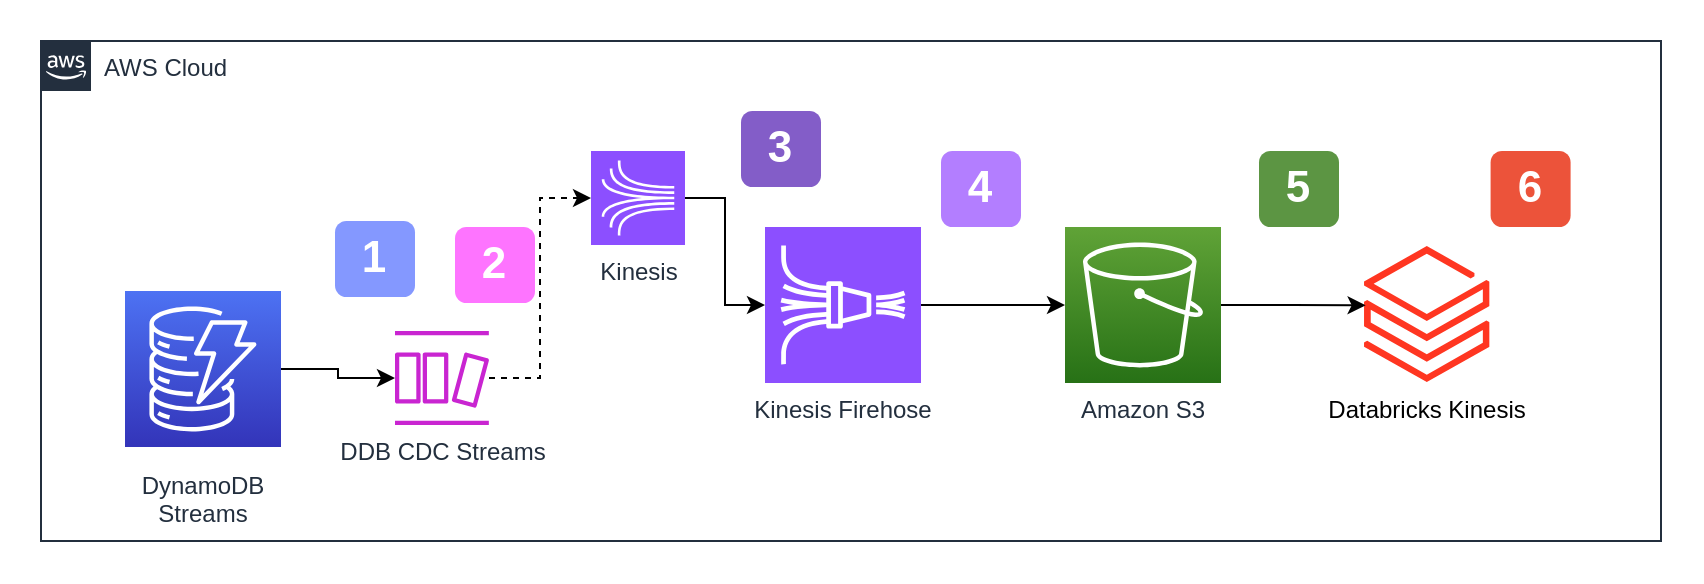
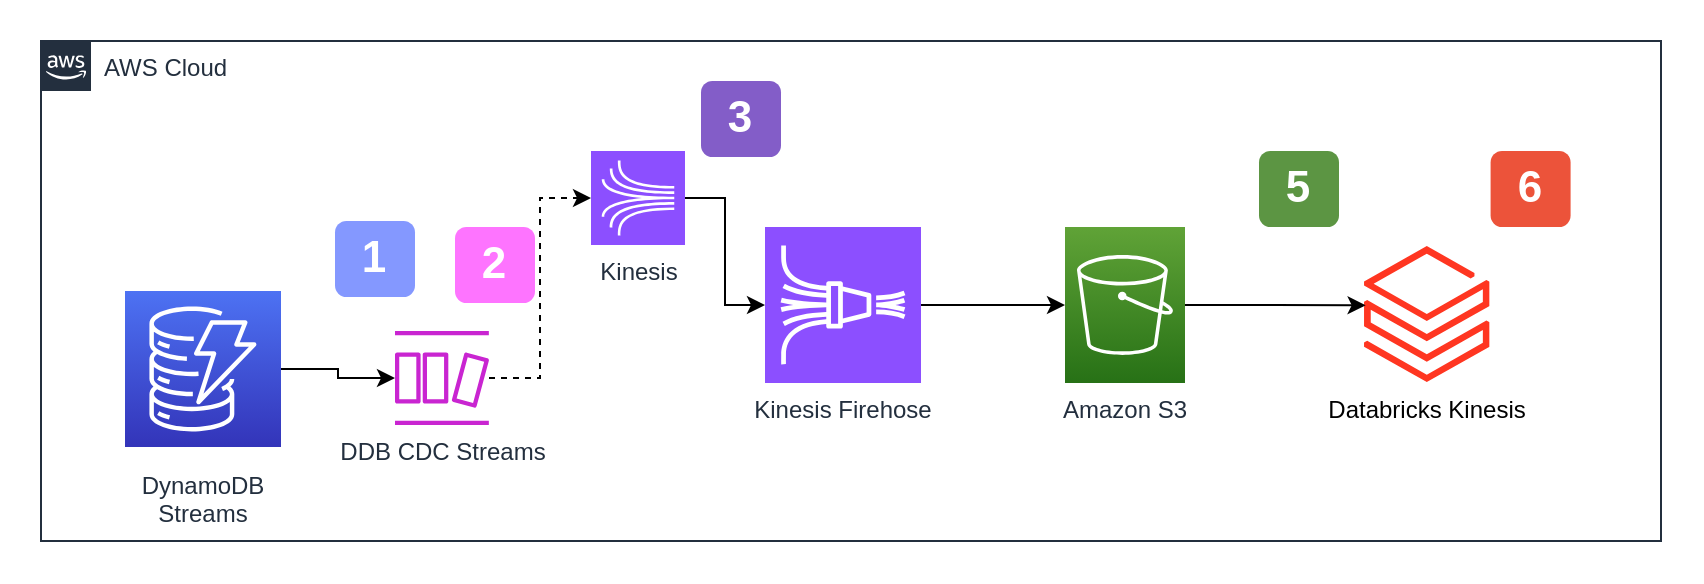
- <mxCell id="11" value="3" style="rounded=1;whiteSpace=wrap;html=1;fillColor=#835dc8;strokeColor=none;fontColor=#FFFFFF;fontStyle=1;fontSize=22;labelBackgroundColor=none;" vertex="1" parent="2"><mxGeometry x="350" y="35" width="40" height="38" as="geometry" /></mxCell>
+ <mxCell id="11" value="3" style="rounded=1;whiteSpace=wrap;html=1;fillColor=#835dc8;strokeColor=none;fontColor=#FFFFFF;fontStyle=1;fontSize=22;labelBackgroundColor=none;" vertex="1" parent="2"><mxGeometry x="330" y="20" width="40" height="38" as="geometry" /></mxCell>
- <mxCell id="10" value="4" style="rounded=1;whiteSpace=wrap;html=1;fillColor=#b37eff;strokeColor=none;fontColor=#FFFFFF;fontStyle=1;fontSize=22;labelBackgroundColor=none;" vertex="1" parent="2"><mxGeometry x="450" y="55" width="40" height="38" as="geometry" /></mxCell>
- <mxCell id="12" value="Amazon S3" style="outlineConnect=0;fontColor=#232F3E;gradientColor=#60A337;gradientDirection=north;fillColor=#277116;strokeColor=#ffffff;dashed=0;verticalLabelPosition=bottom;verticalAlign=top;align=center;html=1;fontSize=12;fontStyle=0;aspect=fixed;shape=mxgraph.aws4.resourceIcon;resIcon=mxgraph.aws4.s3;labelBackgroundColor=none;" parent="1" vertex="1"><mxGeometry x="532" y="113" width="78" height="78" as="geometry" /></mxCell>
+ <mxCell id="12" value="Amazon S3" style="outlineConnect=0;fontColor=#232F3E;gradientColor=#60A337;gradientDirection=north;fillColor=#277116;strokeColor=#ffffff;dashed=0;verticalLabelPosition=bottom;verticalAlign=top;align=center;html=1;fontSize=12;fontStyle=0;aspect=fixed;shape=mxgraph.aws4.resourceIcon;resIcon=mxgraph.aws4.s3;labelBackgroundColor=none;" parent="1" vertex="1"><mxGeometry x="532" y="113" width="60" height="78" as="geometry" /></mxCell>
